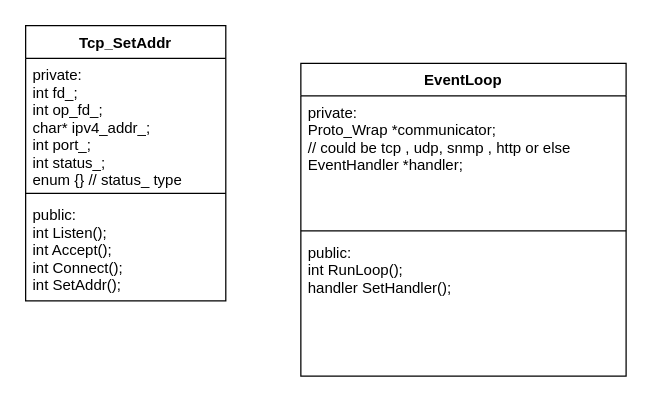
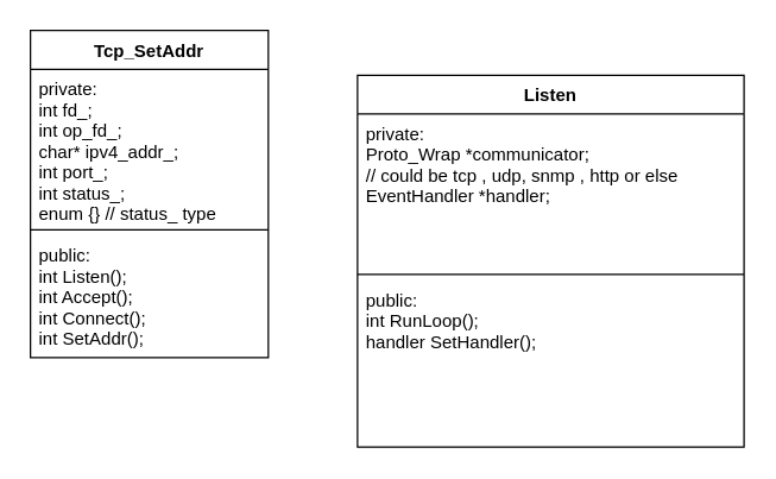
- <mxCell id="6" value="EventLoop" style="swimlane;fontStyle=1;align=center;verticalAlign=top;childLayout=stackLayout;horizontal=1;startSize=26;horizontalStack=0;resizeParent=1;resizeParentMax=0;resizeLast=0;collapsible=1;marginBottom=0;" vertex="1" parent="1"><mxGeometry x="240" y="50" width="260" height="250" as="geometry" /></mxCell>
+ <mxCell id="6" value="Listen" style="swimlane;fontStyle=1;align=center;verticalAlign=top;childLayout=stackLayout;horizontal=1;startSize=26;horizontalStack=0;resizeParent=1;resizeParentMax=0;resizeLast=0;collapsible=1;marginBottom=0;" vertex="1" parent="1"><mxGeometry x="240" y="50" width="260" height="250" as="geometry" /></mxCell>
